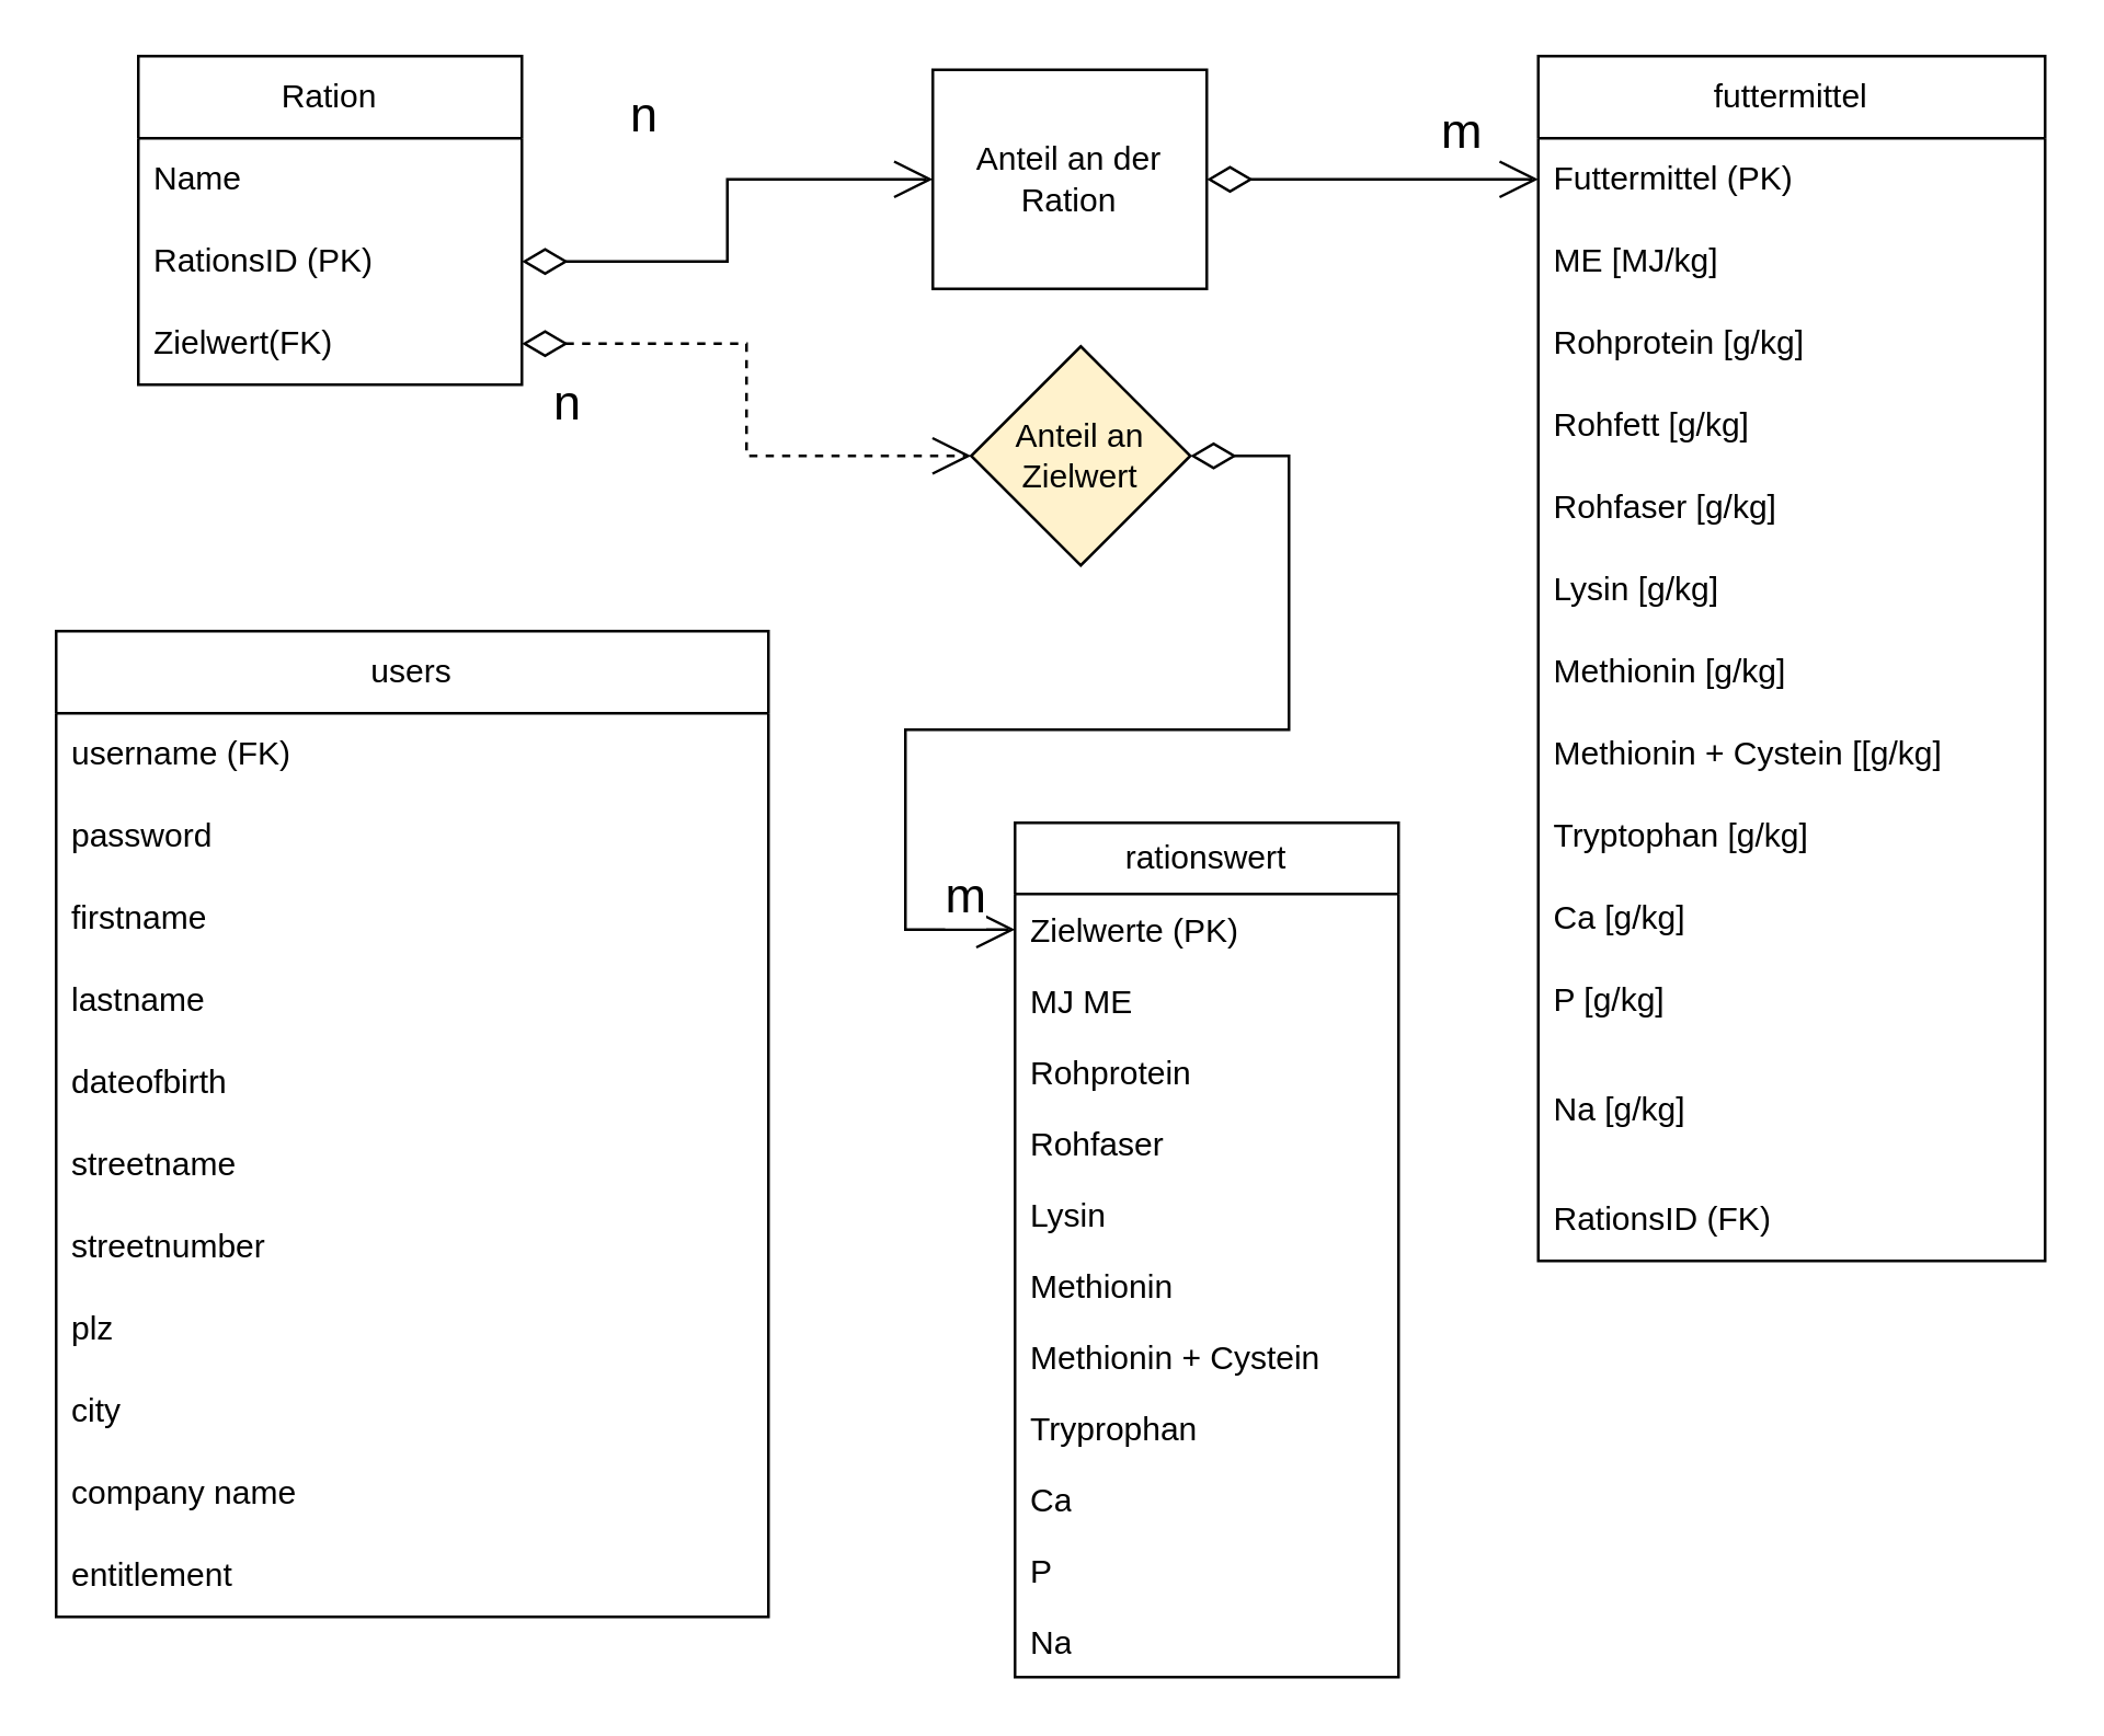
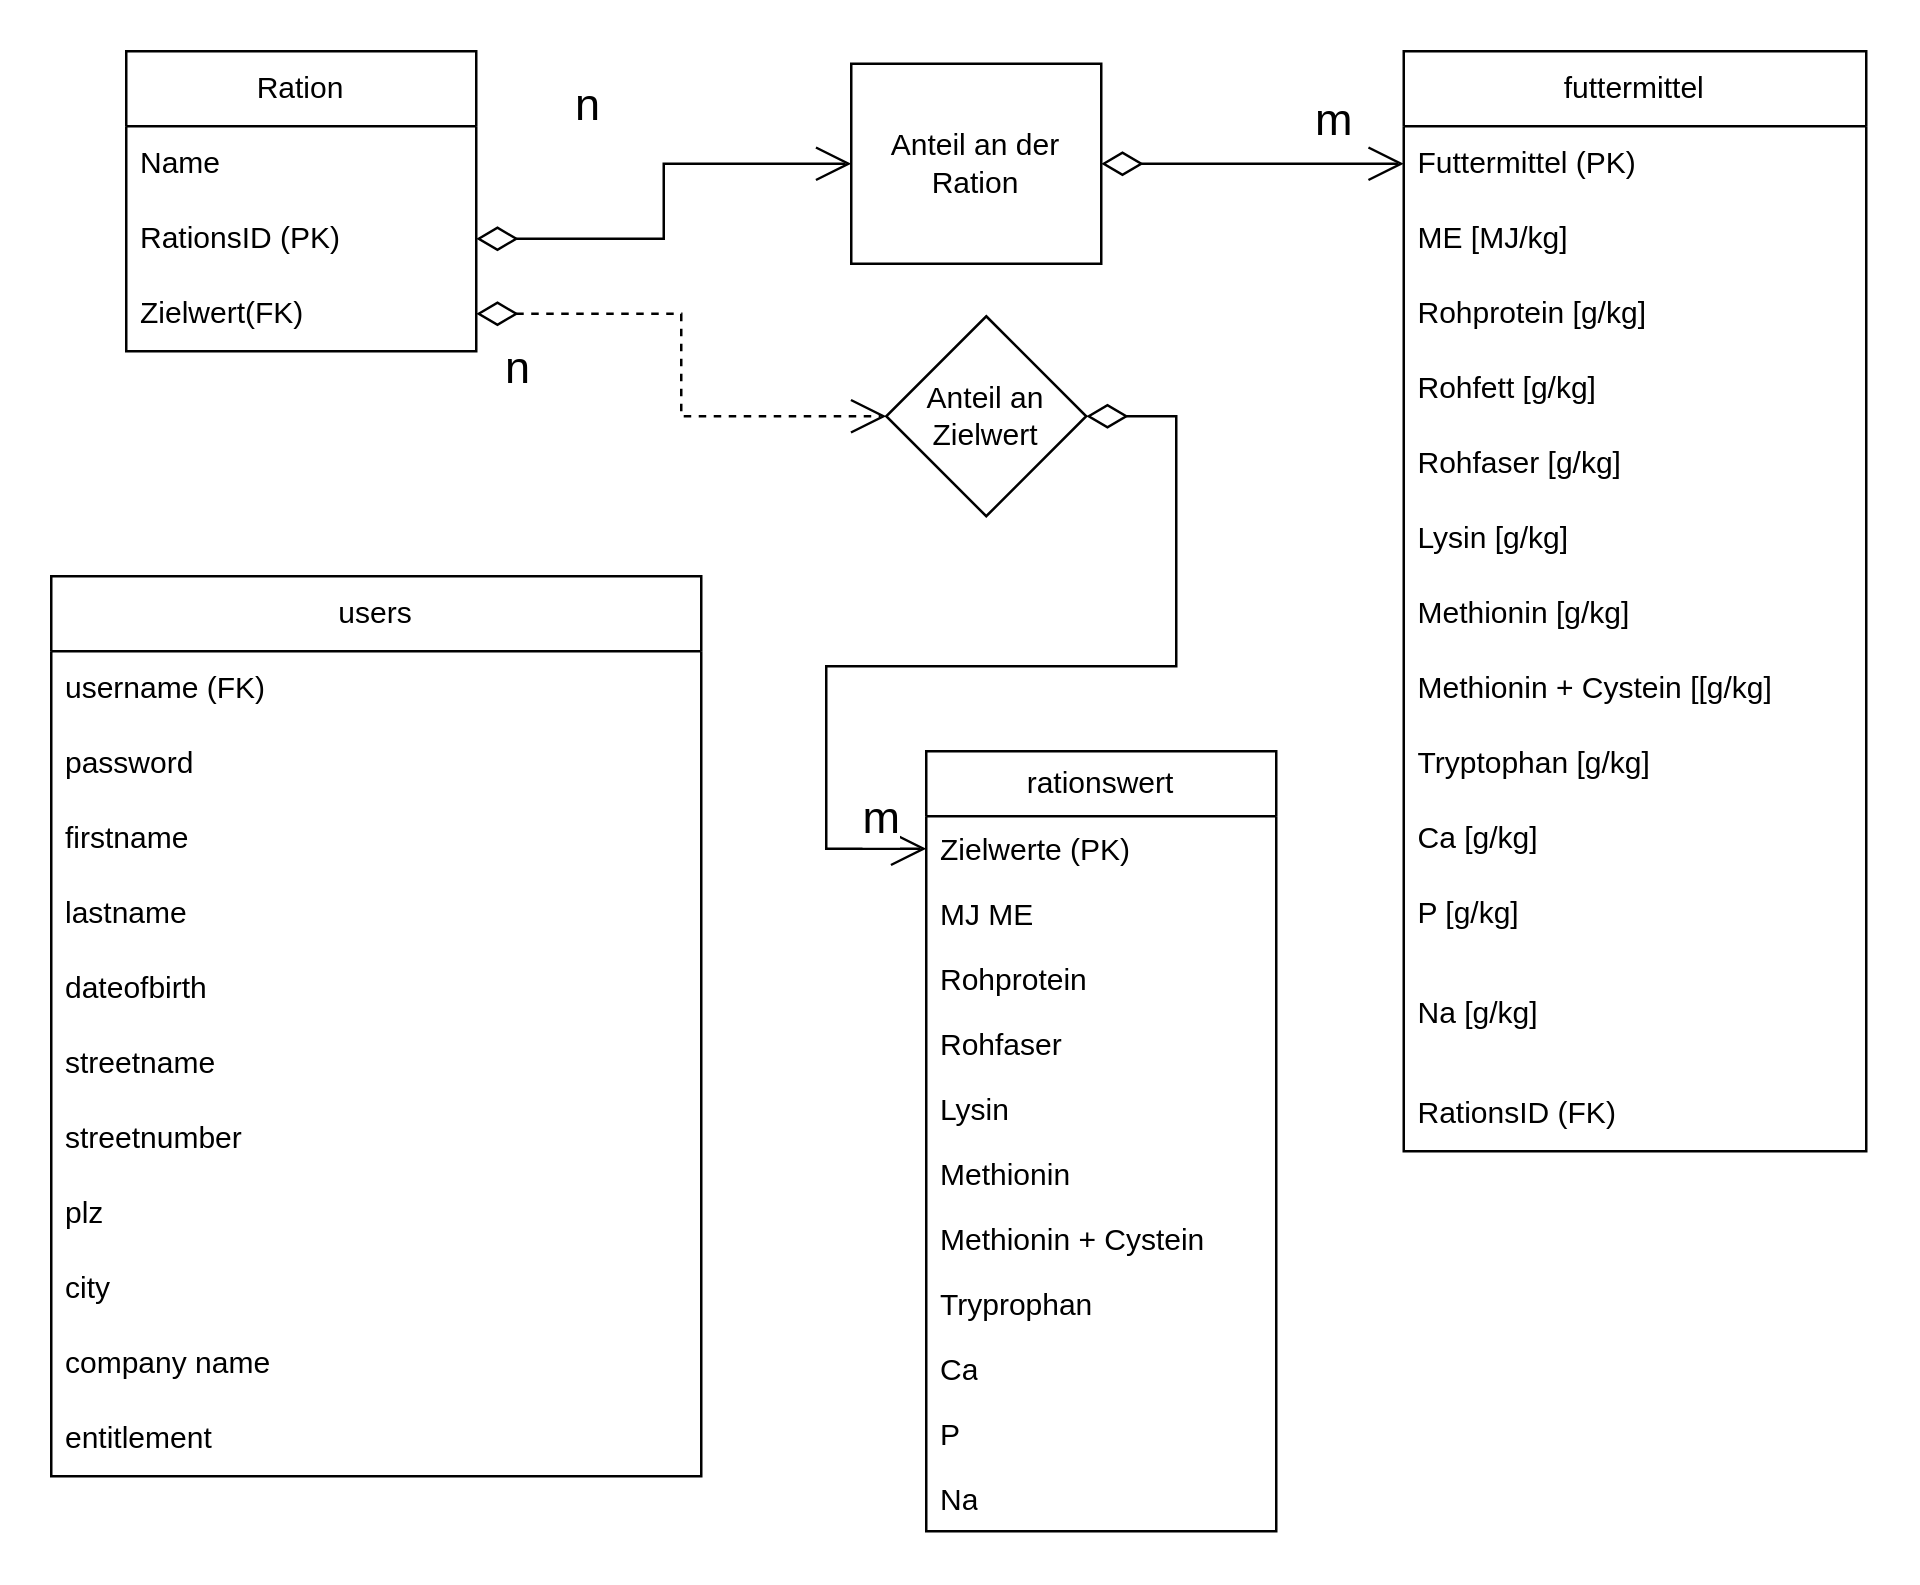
- <mxCell id="53" value="Anteil an Zielwert" style="rhombus;whiteSpace=wrap;html=1;fillColor=#fff2cc;" vertex="1" parent="1"><mxGeometry x="354" y="126" width="80" height="80" as="geometry" /></mxCell>
+ <mxCell id="53" value="Anteil an Zielwert" style="rhombus;whiteSpace=wrap;html=1;" vertex="1" parent="1"><mxGeometry x="354" y="126" width="80" height="80" as="geometry" /></mxCell>
